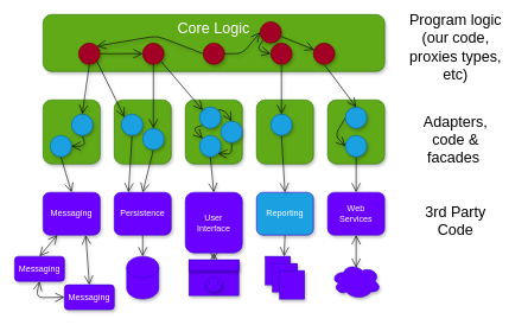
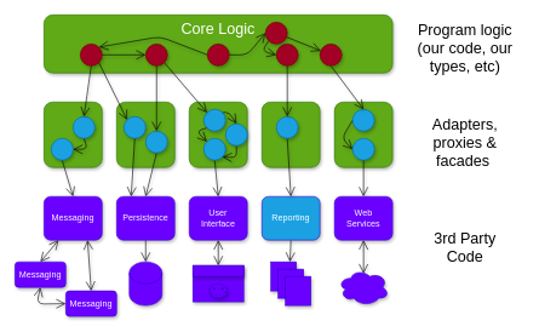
- <mxCell id="69" value="Program logic&lt;br&gt;(our code, proxies types, etc)" style="text;html=1;strokeColor=none;fillColor=none;align=center;verticalAlign=middle;whiteSpace=wrap;rounded=0;fontSize=21;shadow=1;" vertex="1" parent="1"><mxGeometry x="560" y="30" width="160" height="70" as="geometry" /></mxCell>
+ <mxCell id="69" value="Program logic&lt;br&gt;(our code, our types, etc)" style="text;html=1;strokeColor=none;fillColor=none;align=center;verticalAlign=middle;whiteSpace=wrap;rounded=0;fontSize=21;shadow=1;" vertex="1" parent="1"><mxGeometry x="560" y="30" width="160" height="70" as="geometry" /></mxCell>
- <mxCell id="68" value="Adapters, code &amp;amp; facades&amp;nbsp;" style="text;html=1;strokeColor=none;fillColor=none;align=center;verticalAlign=middle;whiteSpace=wrap;rounded=0;fontSize=21;shadow=1;" vertex="1" parent="1"><mxGeometry x="590" y="185" width="100" height="20" as="geometry" /></mxCell>
+ <mxCell id="68" value="Adapters, proxies &amp;amp; facades&amp;nbsp;" style="text;html=1;strokeColor=none;fillColor=none;align=center;verticalAlign=middle;whiteSpace=wrap;rounded=0;fontSize=21;shadow=1;" vertex="1" parent="1"><mxGeometry x="590" y="185" width="100" height="20" as="geometry" /></mxCell>
- <mxCell id="70" value="3rd Party Code" style="text;html=1;strokeColor=none;fillColor=none;align=center;verticalAlign=middle;whiteSpace=wrap;rounded=0;fontSize=21;shadow=1;" vertex="1" parent="1"><mxGeometry x="575" y="290" width="130" height="40" as="geometry" /></mxCell>
+ <mxCell id="70" value="3rd Party Code" style="text;html=1;strokeColor=none;fillColor=none;align=center;verticalAlign=middle;whiteSpace=wrap;rounded=0;fontSize=21;shadow=1;" vertex="1" parent="1"><mxGeometry x="575" y="320" width="130" height="40" as="geometry" /></mxCell>
- <mxCell id="8" value="User&lt;br&gt;Interface" style="rounded=1;whiteSpace=wrap;html=1;fillColor=#6a00ff;strokeColor=#3700CC;fontColor=#ffffff;shadow=1;" vertex="1" parent="1"><mxGeometry x="260" y="270" width="80" height="85" as="geometry" /></mxCell>
+ <mxCell id="8" value="User&lt;br&gt;Interface" style="rounded=1;whiteSpace=wrap;html=1;fillColor=#6a00ff;strokeColor=#3700CC;fontColor=#ffffff;shadow=1;" vertex="1" parent="1"><mxGeometry x="260" y="270" width="80" height="60" as="geometry" /></mxCell>
